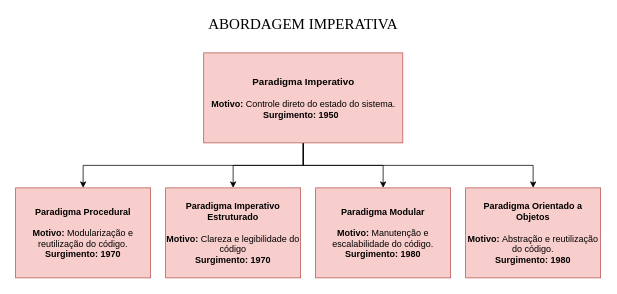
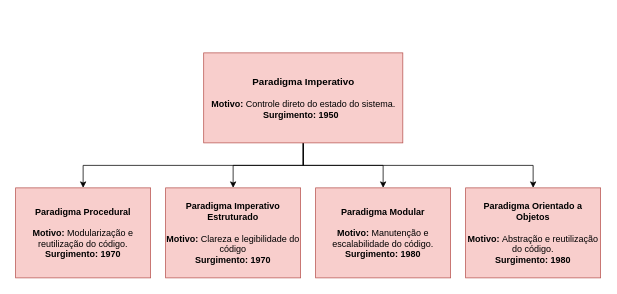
- <mxCell id="7" value="&lt;font style=&quot;font-size: 20px;&quot; face=&quot;Verdana&quot;&gt;ABORDAGEM IMPERATIVA&lt;/font&gt;" style="text;html=1;align=center;verticalAlign=middle;whiteSpace=wrap;rounded=0;" vertex="1" parent="1"><mxGeometry x="238" y="20" width="331" height="20" as="geometry" /></mxCell>
